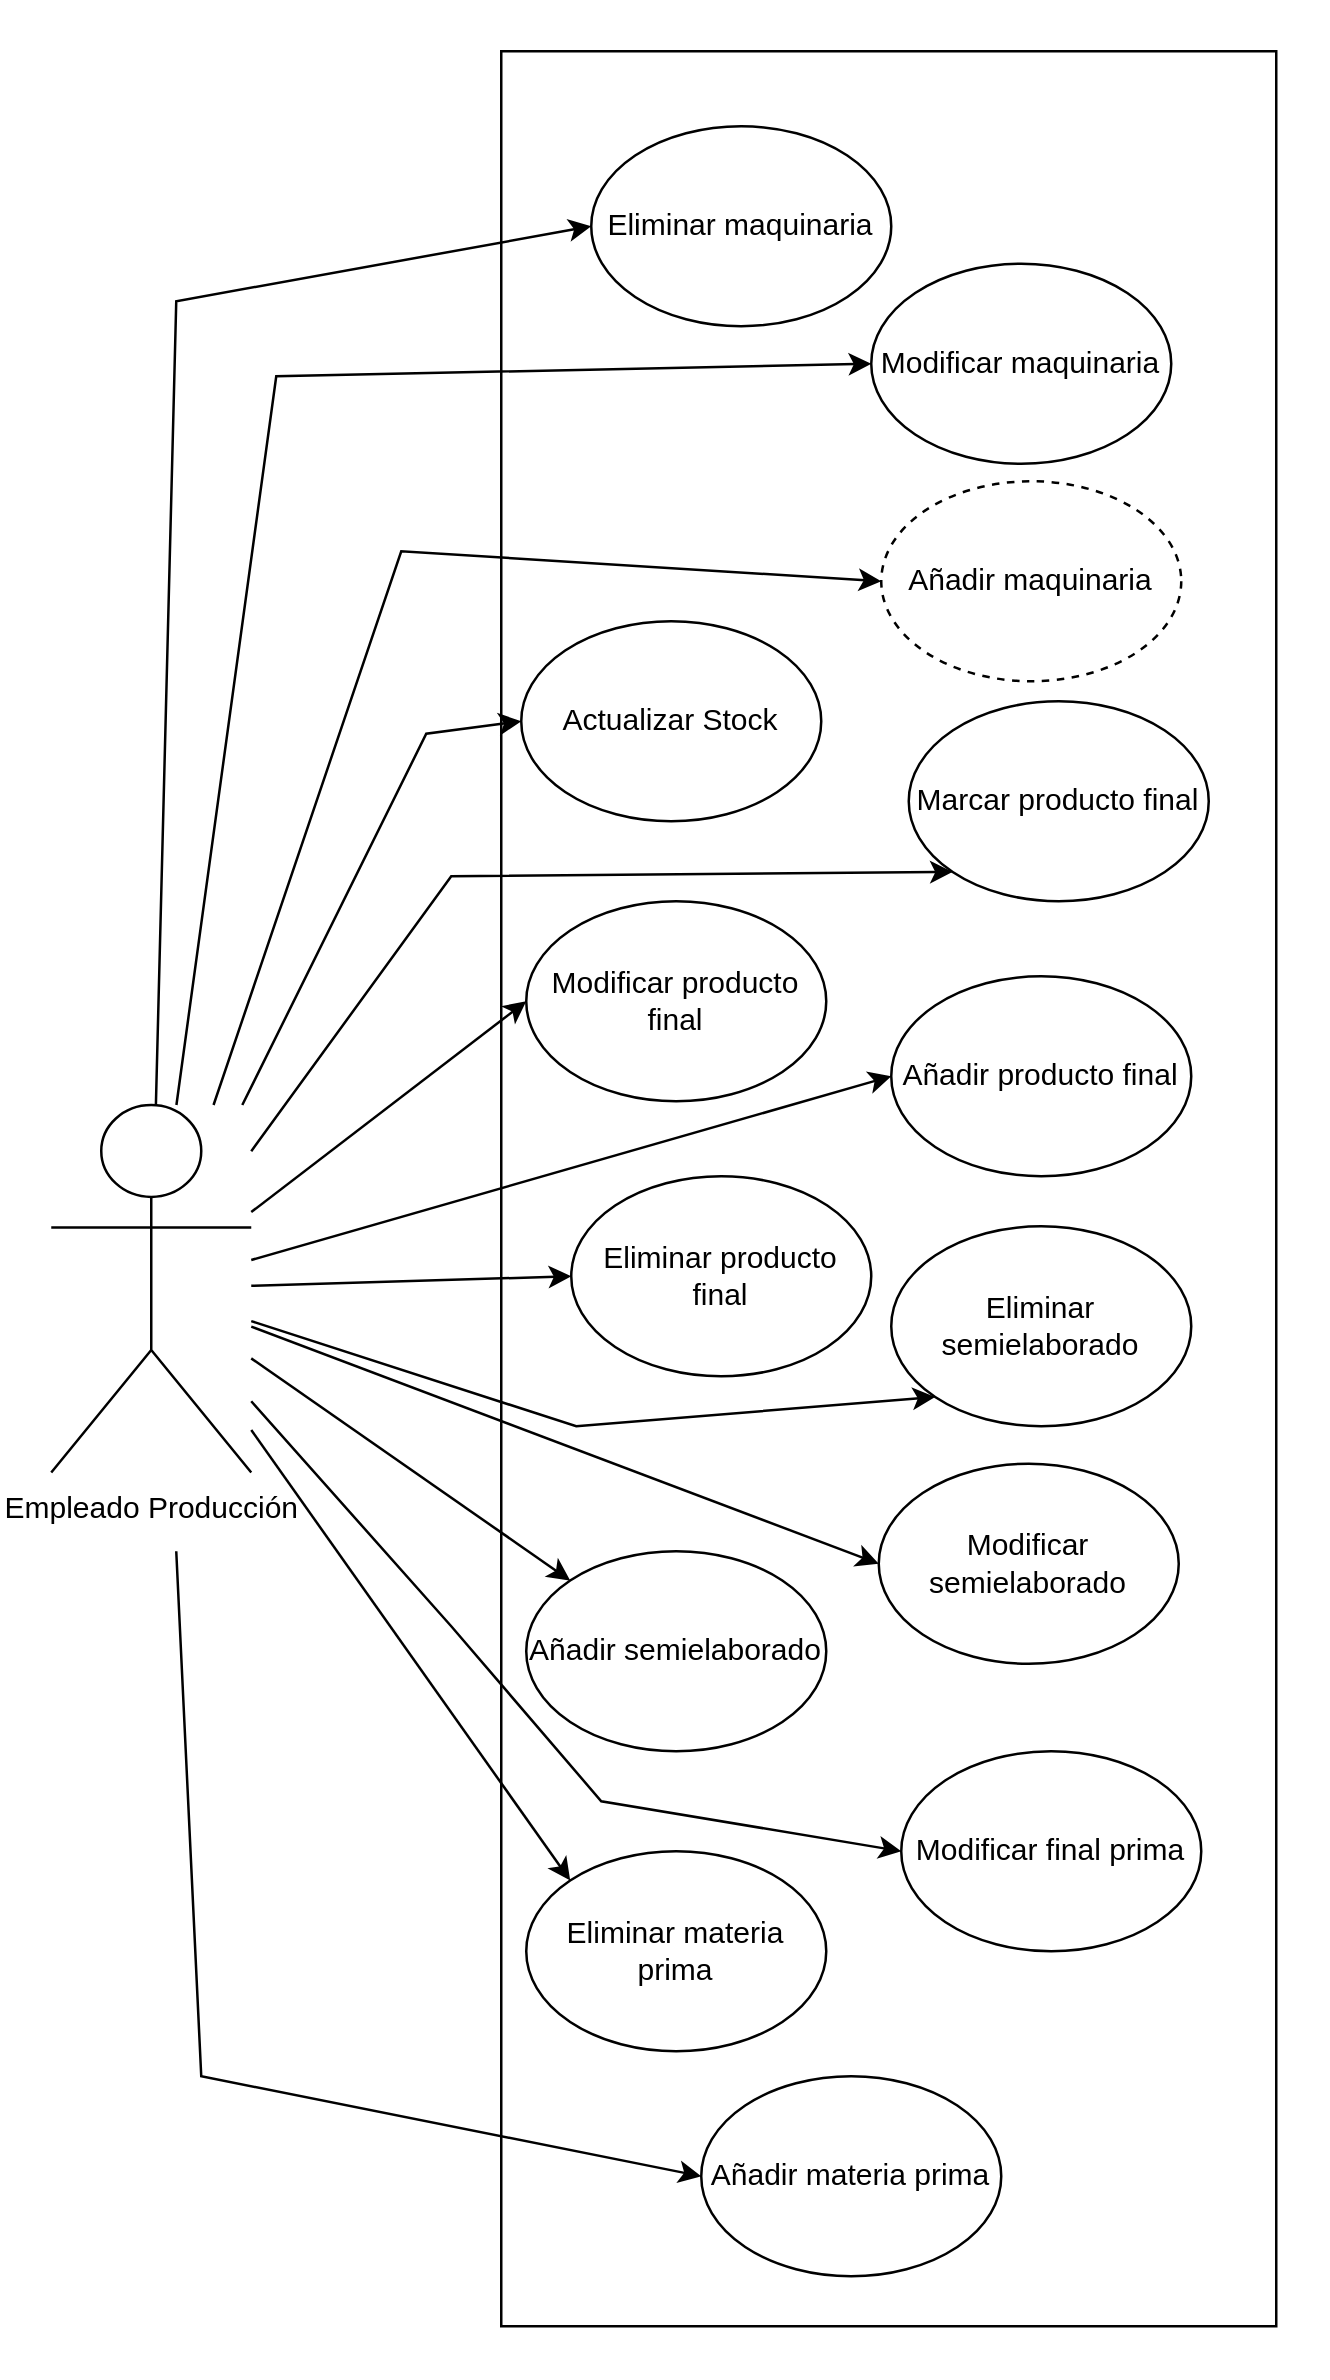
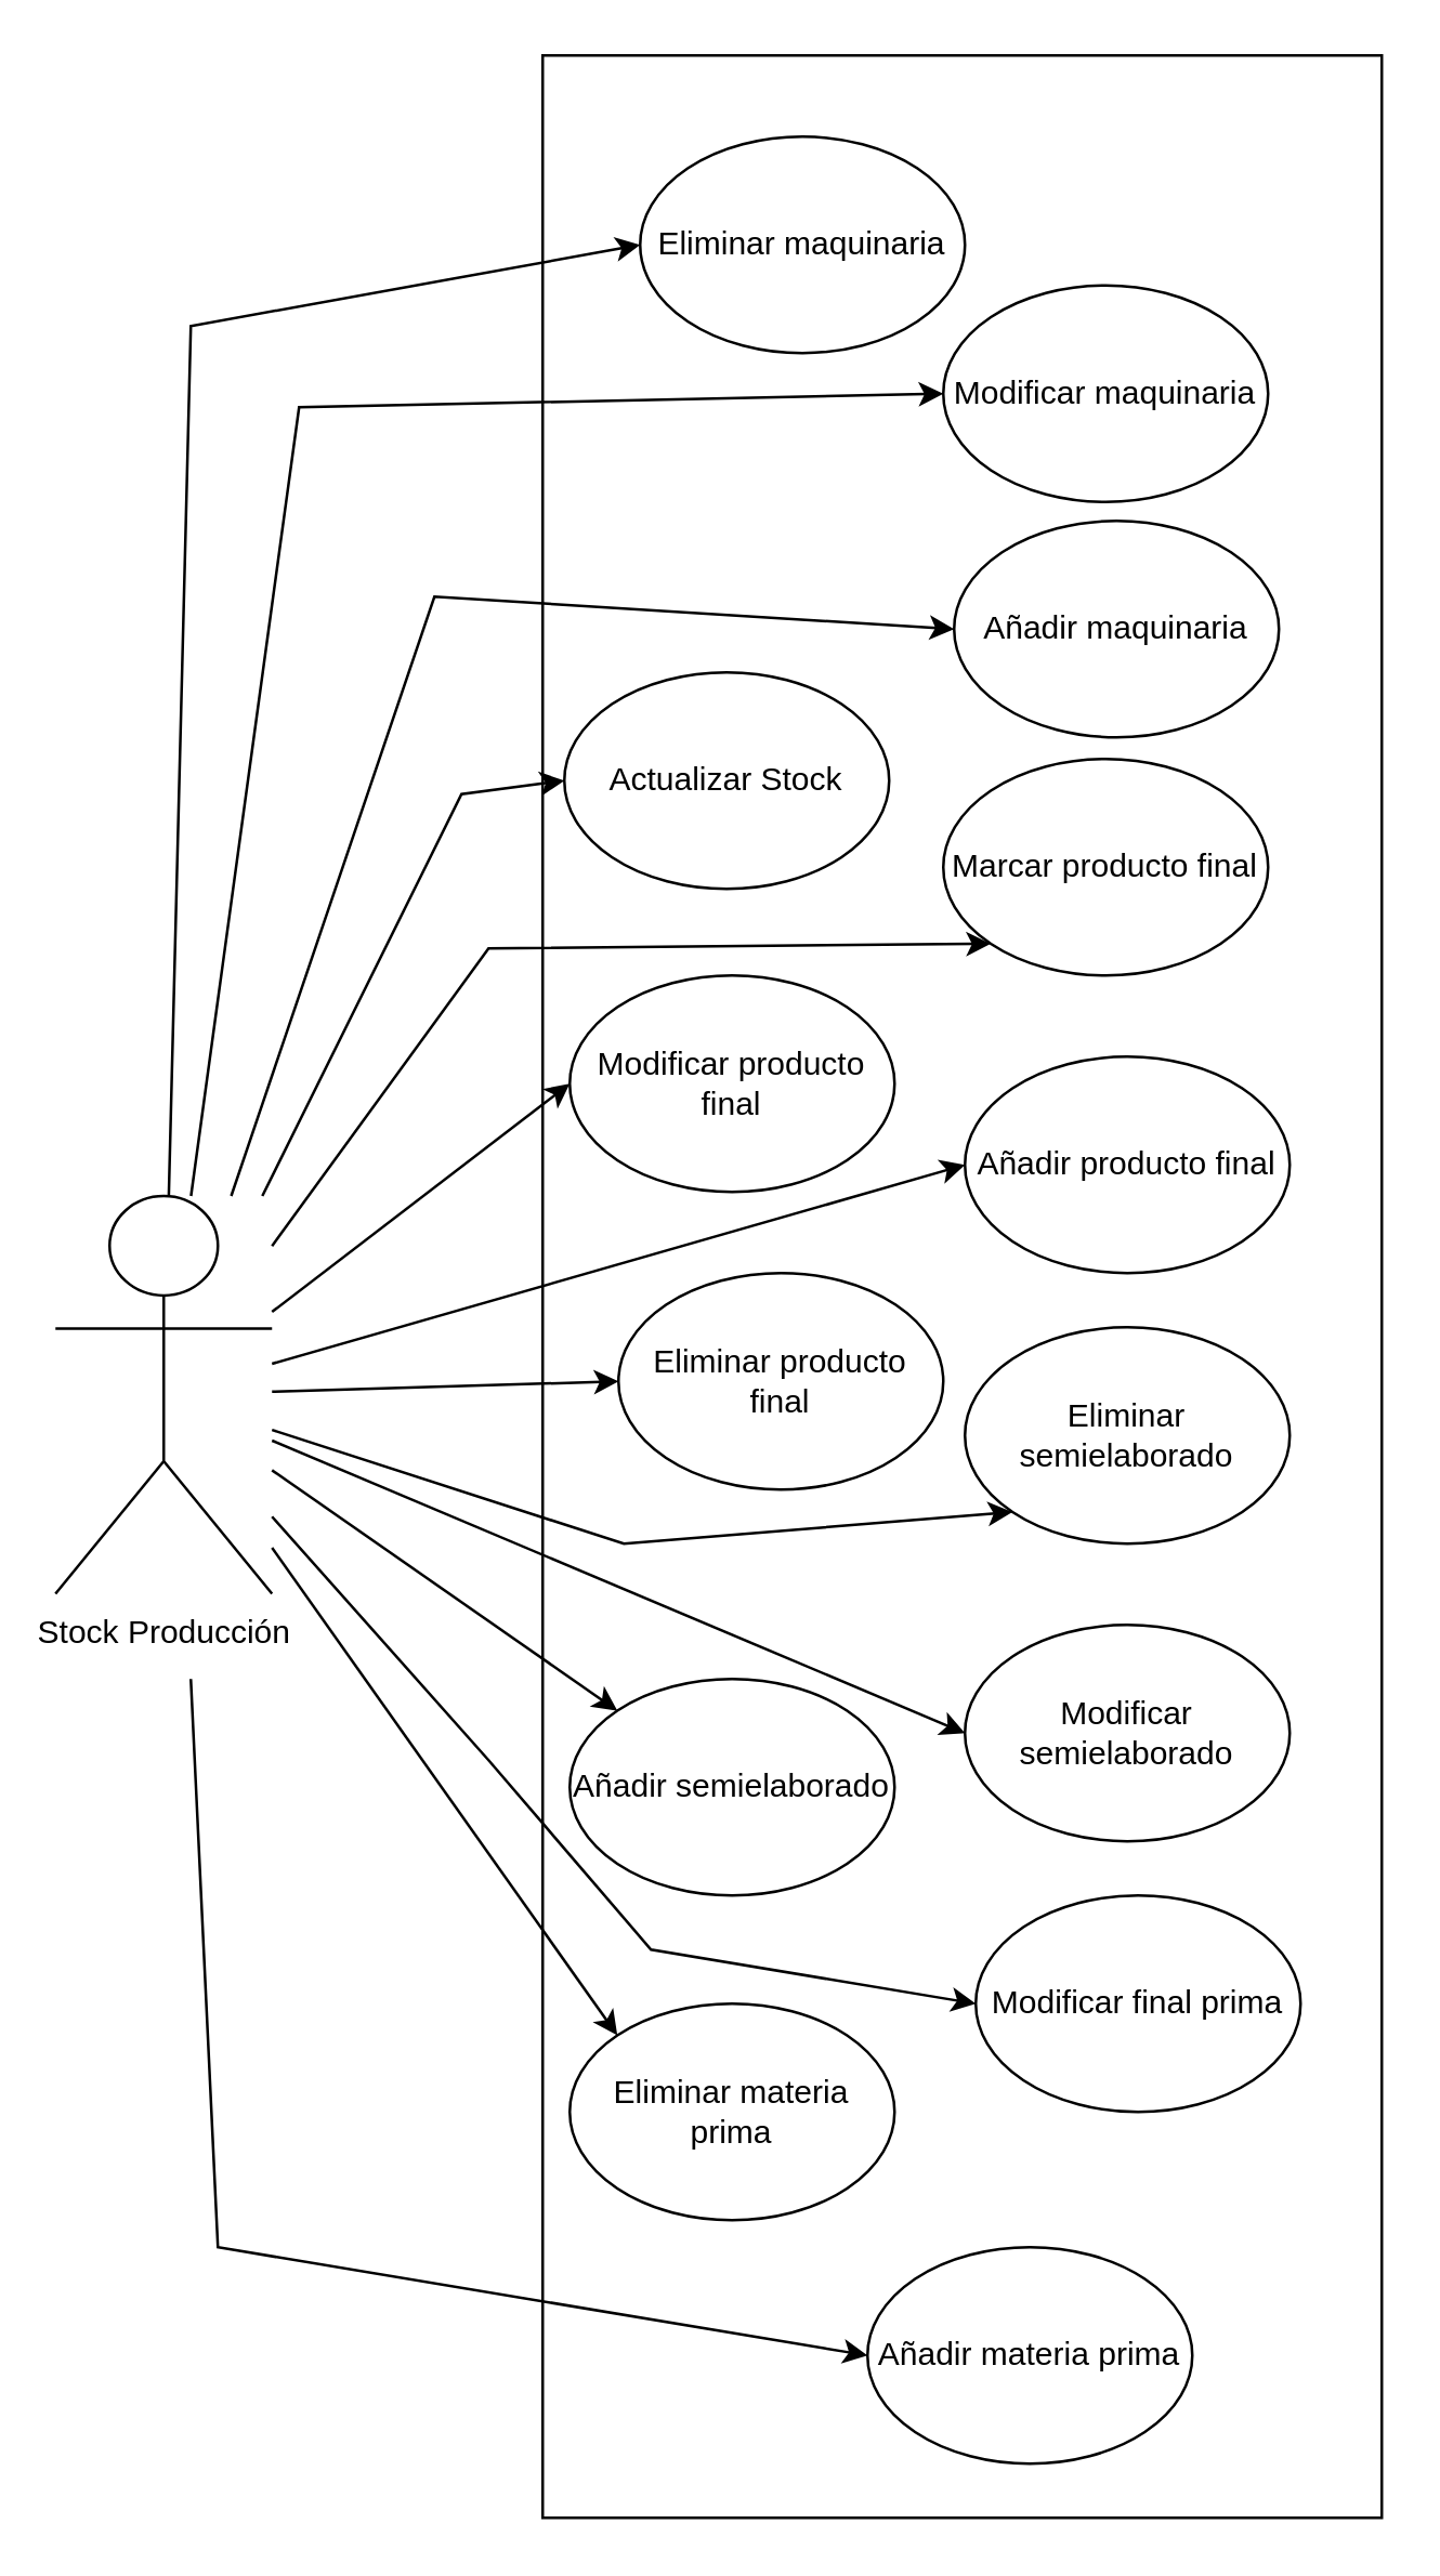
- <mxCell id="16" value="Añadir maquinaria" style="ellipse;whiteSpace=wrap;html=1;strokeColor=#000000;fillColor=none;fontColor=#000000;dashed=1;" vertex="1" parent="1"><mxGeometry x="352" y="192" width="120" height="80" as="geometry" /></mxCell>
+ <mxCell id="16" value="Añadir maquinaria" style="ellipse;whiteSpace=wrap;html=1;strokeColor=#000000;fillColor=none;fontColor=#000000;" vertex="1" parent="1"><mxGeometry x="352" y="192" width="120" height="80" as="geometry" /></mxCell>
- <mxCell id="5" value="Marcar producto final" style="ellipse;whiteSpace=wrap;html=1;strokeColor=#000000;fillColor=none;fontColor=#000000;" vertex="1" parent="1"><mxGeometry x="363" y="280" width="120" height="80" as="geometry" /></mxCell>
+ <mxCell id="5" value="Marcar producto final" style="ellipse;whiteSpace=wrap;html=1;strokeColor=#000000;fillColor=none;fontColor=#000000;" vertex="1" parent="1"><mxGeometry x="348" y="280" width="120" height="80" as="geometry" /></mxCell>
- <mxCell id="3" value="Empleado Producción" style="shape=umlActor;verticalLabelPosition=bottom;verticalAlign=top;html=1;outlineConnect=0;" vertex="1" parent="1"><mxGeometry x="20" y="441.5" width="80" height="147" as="geometry" /></mxCell>
+ <mxCell id="3" value="Stock Producción" style="shape=umlActor;verticalLabelPosition=bottom;verticalAlign=top;html=1;outlineConnect=0;" vertex="1" parent="1"><mxGeometry x="20" y="441.5" width="80" height="147" as="geometry" /></mxCell>
- <mxCell id="11" value="Modificar semielaborado" style="ellipse;whiteSpace=wrap;html=1;strokeColor=#000000;fillColor=none;fontColor=#000000;" vertex="1" parent="1"><mxGeometry x="351" y="585" width="120" height="80" as="geometry" /></mxCell>
+ <mxCell id="11" value="Modificar semielaborado" style="ellipse;whiteSpace=wrap;html=1;strokeColor=#000000;fillColor=none;fontColor=#000000;" vertex="1" parent="1"><mxGeometry x="356" y="600" width="120" height="80" as="geometry" /></mxCell>
- <mxCell id="6" value="Añadir materia prima" style="ellipse;whiteSpace=wrap;html=1;strokeColor=#000000;fillColor=none;fontColor=#000000;" vertex="1" parent="1"><mxGeometry x="280" y="830" width="120" height="80" as="geometry" /></mxCell>
+ <mxCell id="6" value="Añadir materia prima" style="ellipse;whiteSpace=wrap;html=1;strokeColor=#000000;fillColor=none;fontColor=#000000;" vertex="1" parent="1"><mxGeometry x="320" y="830" width="120" height="80" as="geometry" /></mxCell>
